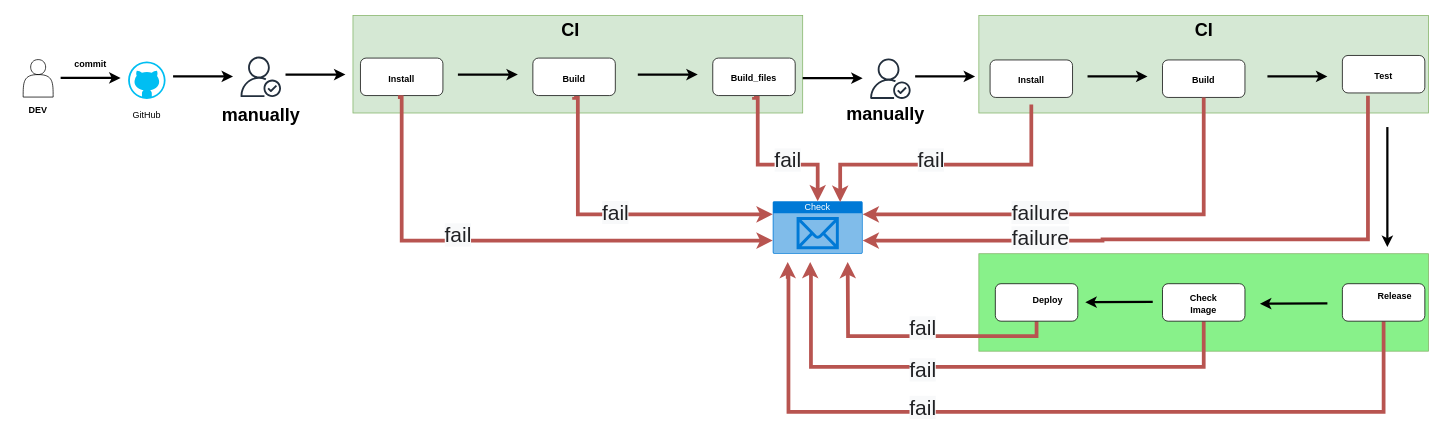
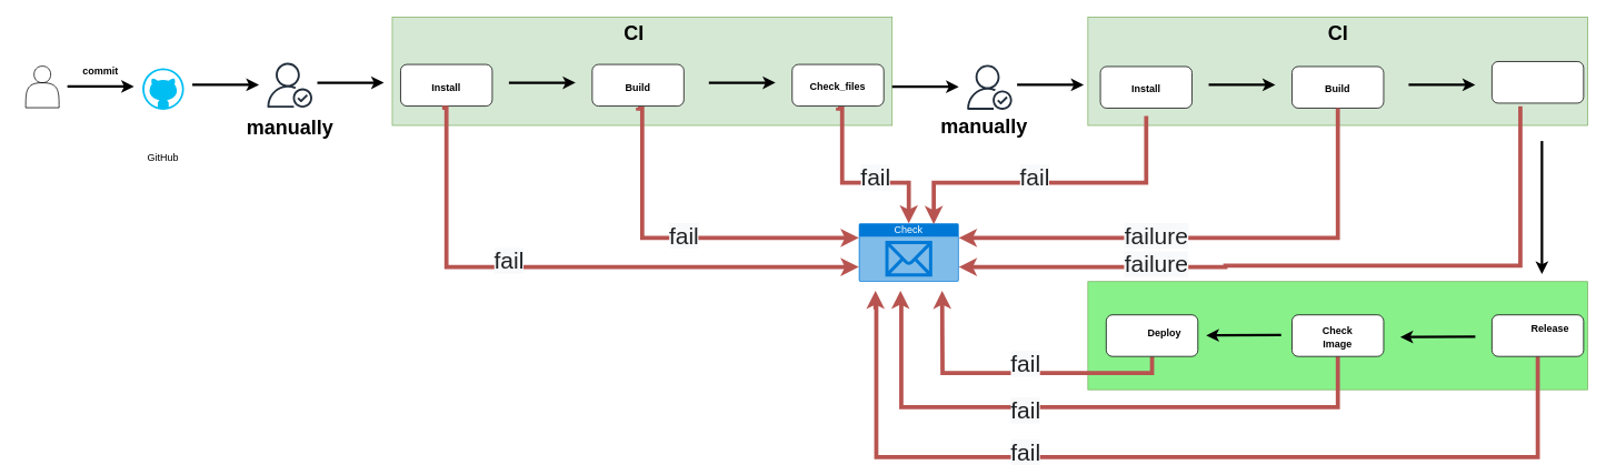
- <mxCell id="31" value="&lt;b&gt;Test&lt;/b&gt;" style="text;html=1;align=center;verticalAlign=middle;whiteSpace=wrap;rounded=0;" vertex="1" parent="1"><mxGeometry x="1815" y="85.5" width="60" height="30" as="geometry" /></mxCell>
- <mxCell id="21" value="&lt;b&gt;Build_files&lt;/b&gt;" style="text;html=1;align=center;verticalAlign=middle;whiteSpace=wrap;rounded=0;" vertex="1" parent="1"><mxGeometry x="975" y="89" width="60" height="30" as="geometry" /></mxCell>
+ <mxCell id="21" value="&lt;b&gt;Check_files&lt;/b&gt;" style="text;html=1;align=center;verticalAlign=middle;whiteSpace=wrap;rounded=0;" vertex="1" parent="1"><mxGeometry x="975" y="89" width="60" height="30" as="geometry" /></mxCell>
- <mxCell id="6" value="&lt;b&gt;DEV&lt;/b&gt;" style="text;html=1;align=center;verticalAlign=middle;whiteSpace=wrap;rounded=0;" vertex="1" parent="1"><mxGeometry x="20" y="131.5" width="60" height="30" as="geometry" /></mxCell>
- <mxCell id="12" value="GitHub" style="text;html=1;align=center;verticalAlign=middle;whiteSpace=wrap;rounded=0;" vertex="1" parent="1"><mxGeometry x="165" y="139" width="60" height="30" as="geometry" /></mxCell>
+ <mxCell id="12" value="GitHub" style="text;html=1;align=center;verticalAlign=middle;whiteSpace=wrap;rounded=0;" vertex="1" parent="1"><mxGeometry x="165" y="174" width="60" height="30" as="geometry" /></mxCell>
